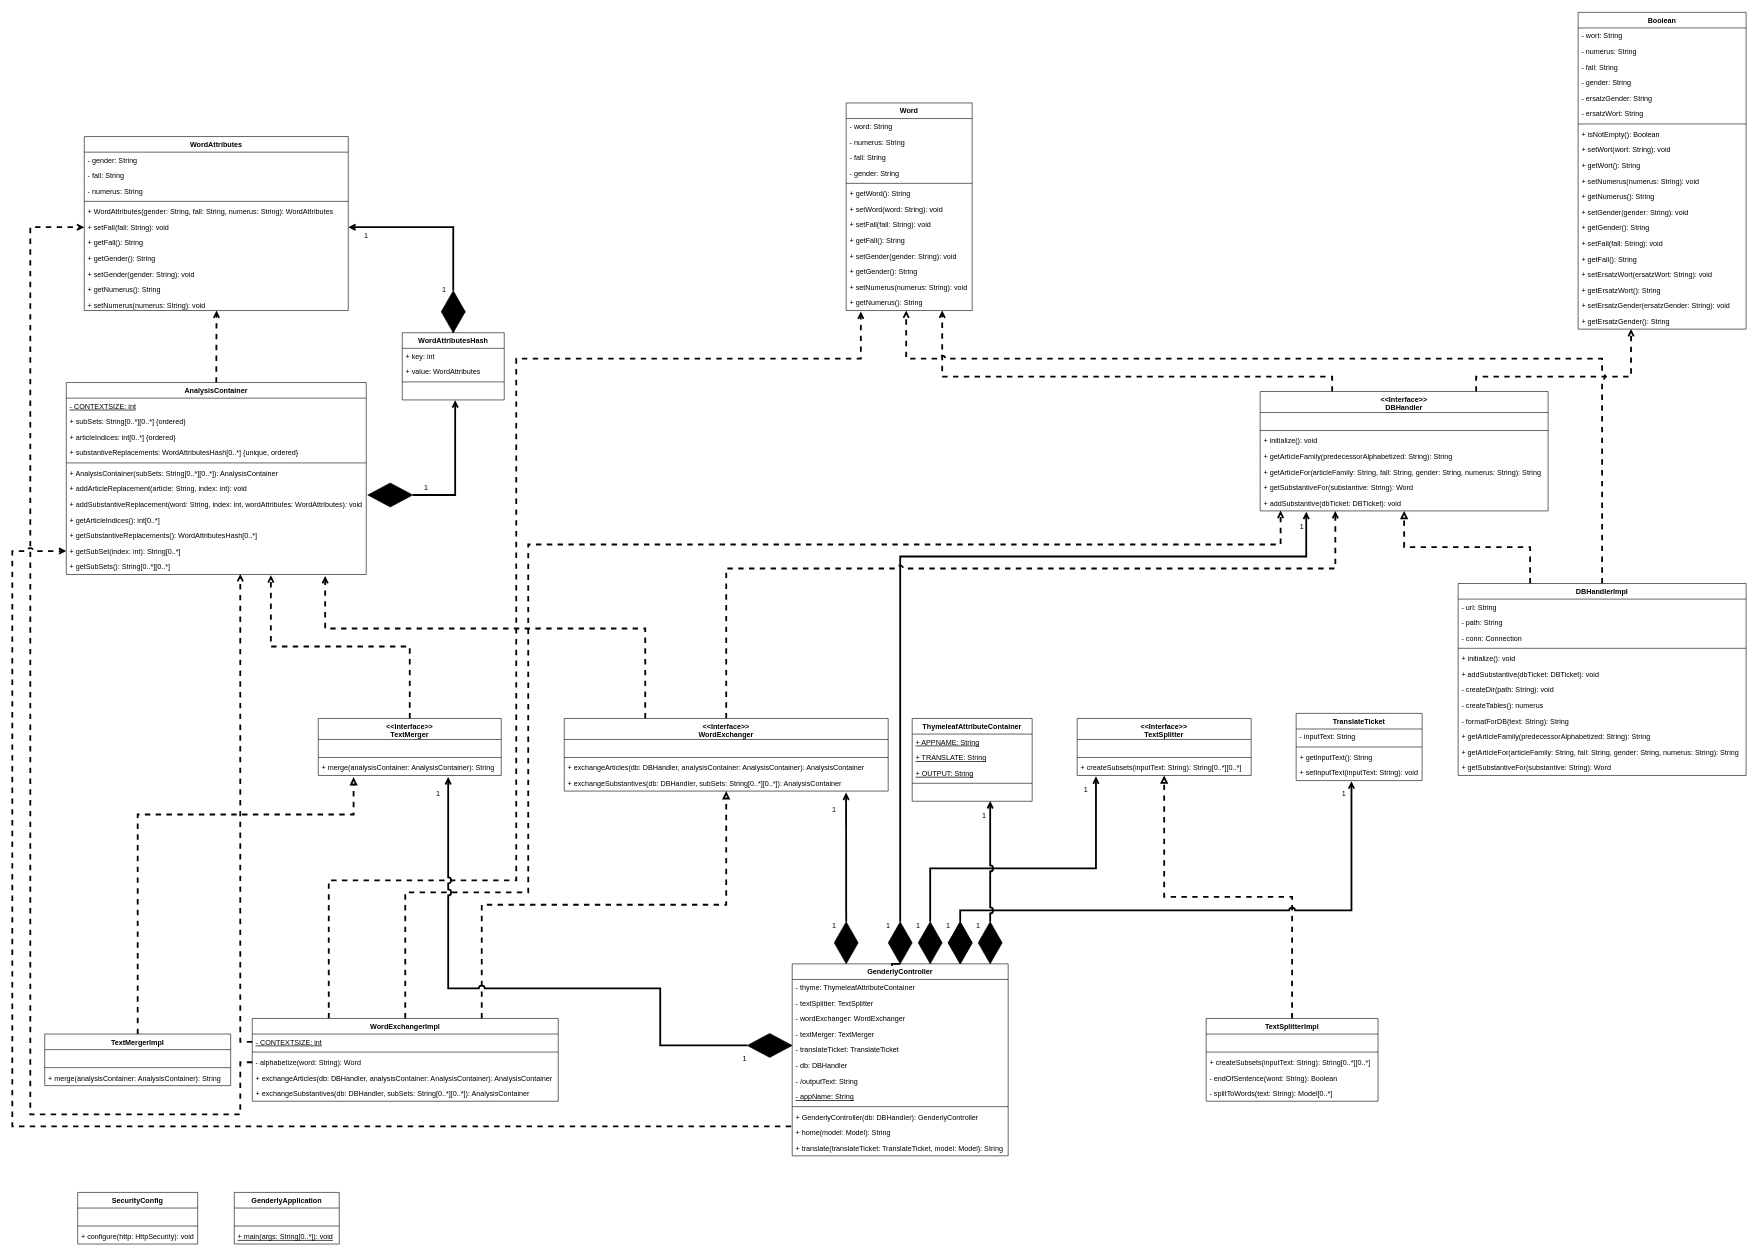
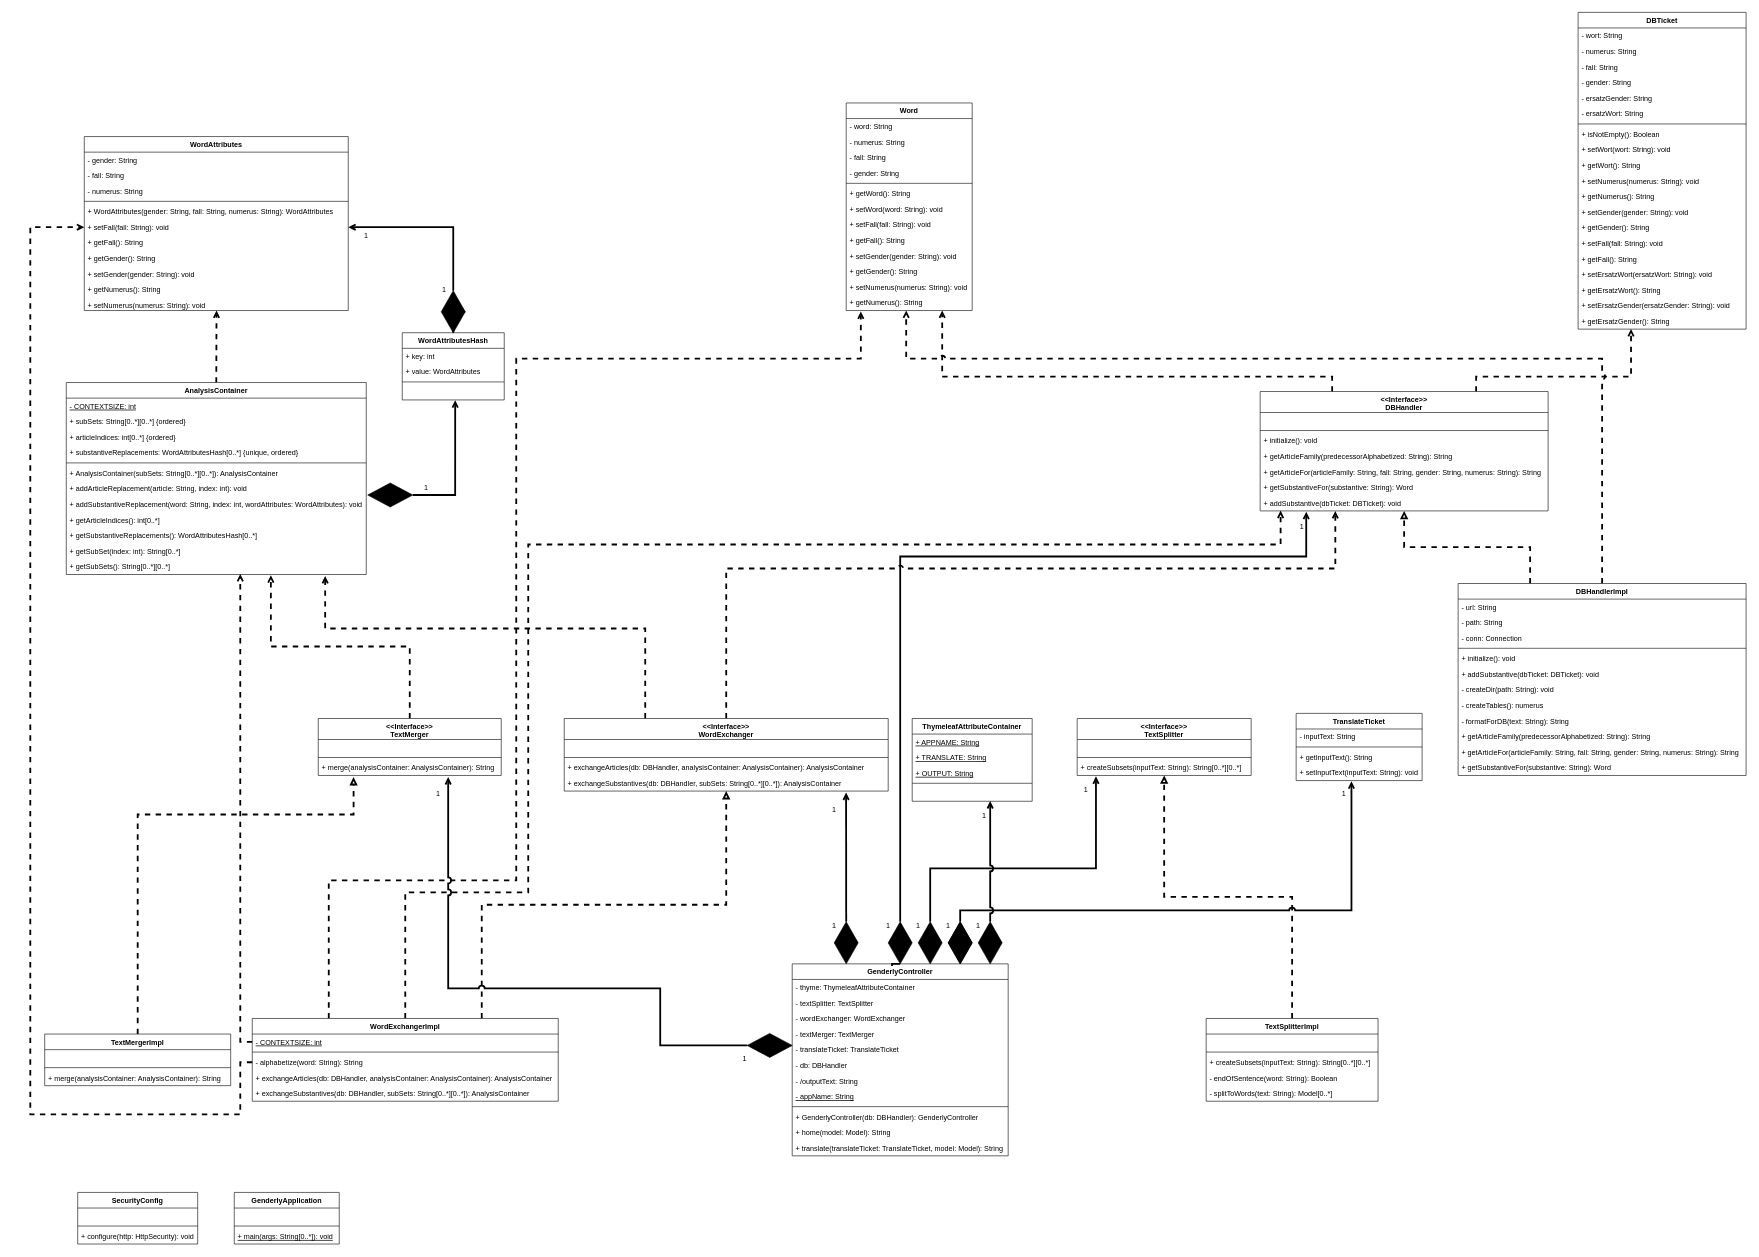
- <mxCell id="143" value="Boolean" style="swimlane;fontStyle=1;align=center;verticalAlign=top;childLayout=stackLayout;horizontal=1;startSize=26;horizontalStack=0;resizeParent=1;resizeParentMax=0;resizeLast=0;collapsible=1;marginBottom=0;" vertex="1" parent="1"><mxGeometry x="2630" y="20" width="280" height="528" as="geometry" /></mxCell>
+ <mxCell id="143" value="DBTicket" style="swimlane;fontStyle=1;align=center;verticalAlign=top;childLayout=stackLayout;horizontal=1;startSize=26;horizontalStack=0;resizeParent=1;resizeParentMax=0;resizeLast=0;collapsible=1;marginBottom=0;" vertex="1" parent="1"><mxGeometry x="2630" y="20" width="280" height="528" as="geometry" /></mxCell>
- <mxCell id="48" value="- alphabetize(word: String): Word" style="text;strokeColor=none;fillColor=none;align=left;verticalAlign=top;spacingLeft=4;spacingRight=4;overflow=hidden;rotatable=0;points=[[0,0.5],[1,0.5]];portConstraint=eastwest;fontStyle=0" vertex="1" parent="45"><mxGeometry y="60" width="510" height="26" as="geometry" /></mxCell>
+ <mxCell id="48" value="- alphabetize(word: String): String" style="text;strokeColor=none;fillColor=none;align=left;verticalAlign=top;spacingLeft=4;spacingRight=4;overflow=hidden;rotatable=0;points=[[0,0.5],[1,0.5]];portConstraint=eastwest;fontStyle=0" vertex="1" parent="45"><mxGeometry y="60" width="510" height="26" as="geometry" /></mxCell>
- <mxCell id="166" style="edgeStyle=orthogonalEdgeStyle;rounded=0;jumpStyle=arc;orthogonalLoop=1;jettySize=auto;html=1;exitX=-0.005;exitY=0.115;exitDx=0;exitDy=0;entryX=0;entryY=0.5;entryDx=0;entryDy=0;dashed=1;startArrow=none;startFill=0;endArrow=open;endFill=0;strokeWidth=3;exitPerimeter=0;" edge="1" parent="1" source="18" target="96"><mxGeometry relative="1" as="geometry"><Array as="points"><mxPoint x="20" y="1877" /><mxPoint x="20" y="918" /></Array></mxGeometry></mxCell>
